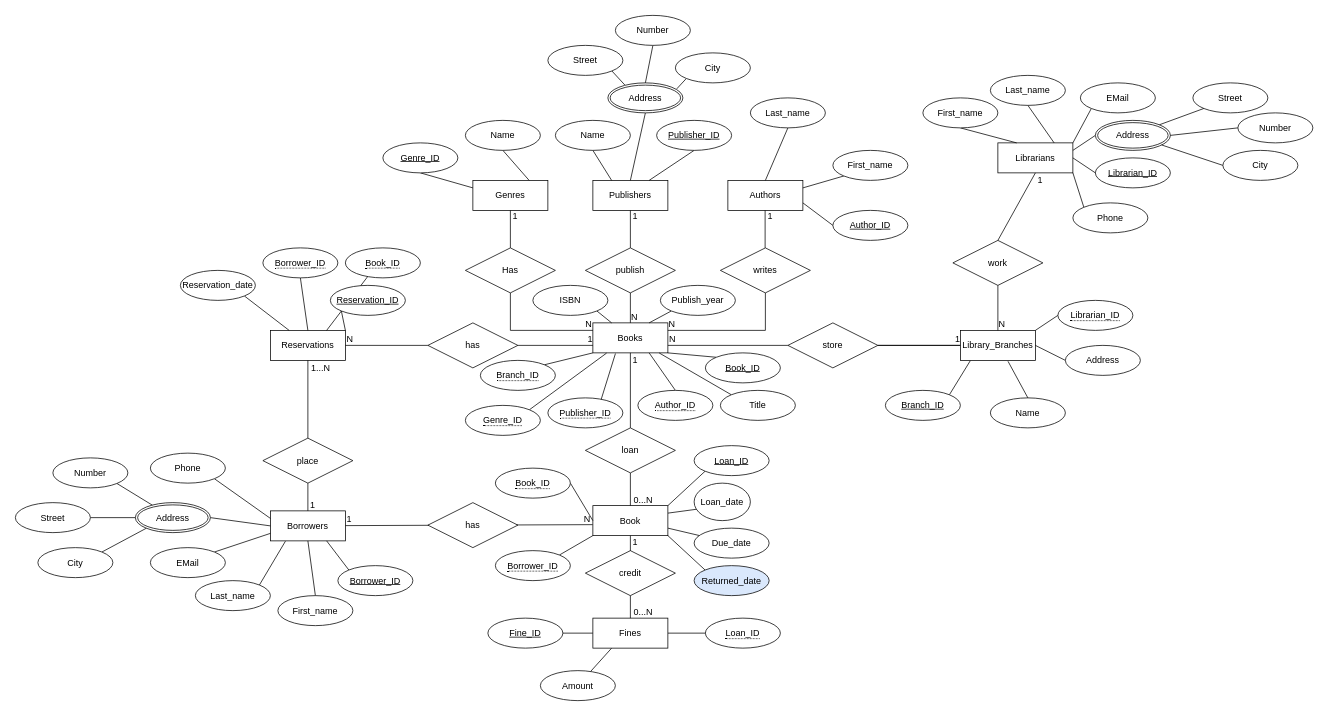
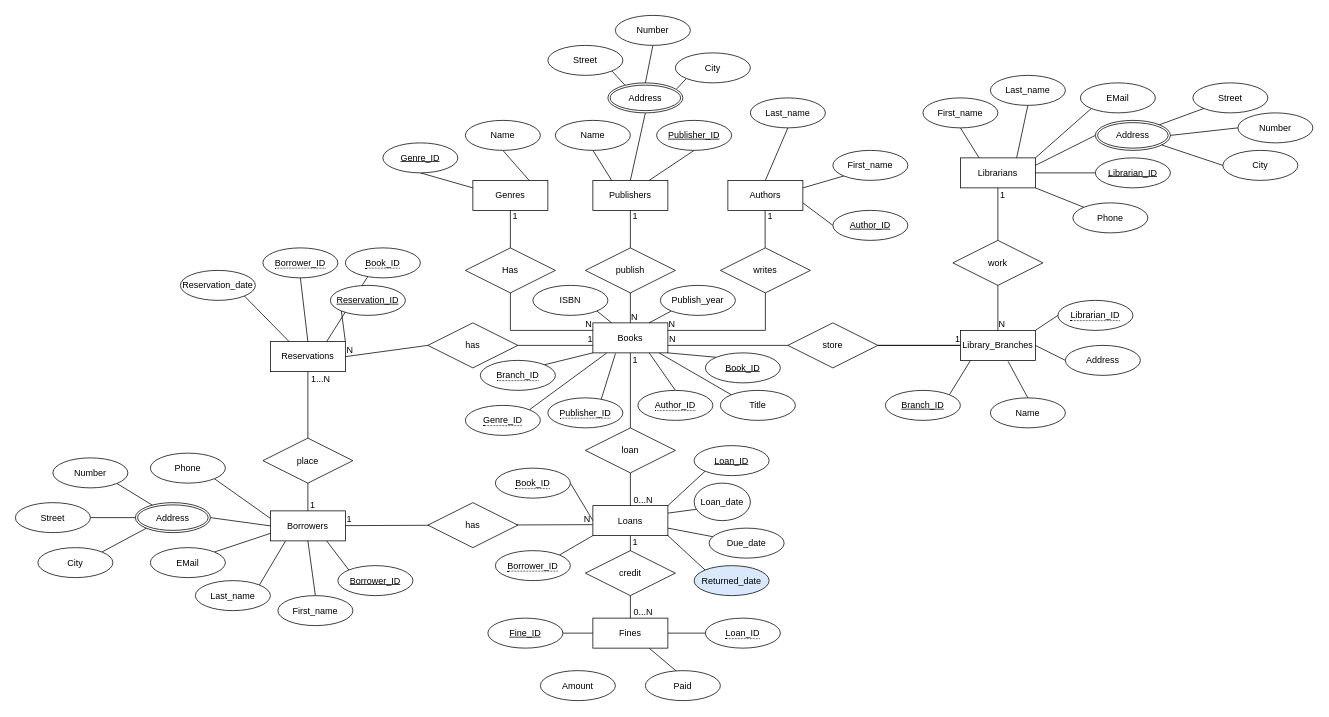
- <mxCell id="4" value="Librarians" style="whiteSpace=wrap;html=1;align=center;" parent="1" vertex="1"><mxGeometry x="1330" y="190" width="100" height="40" as="geometry" /></mxCell>
+ <mxCell id="4" value="Librarians" style="whiteSpace=wrap;html=1;align=center;" parent="1" vertex="1"><mxGeometry x="1280" y="210" width="100" height="40" as="geometry" /></mxCell>
- <mxCell id="13" value="Reservations" style="whiteSpace=wrap;html=1;align=center;" parent="1" vertex="1"><mxGeometry x="360" y="440" width="100" height="40" as="geometry" /></mxCell>
+ <mxCell id="13" value="Reservations" style="whiteSpace=wrap;html=1;align=center;" parent="1" vertex="1"><mxGeometry x="360" y="455" width="100" height="40" as="geometry" /></mxCell>
- <mxCell id="12" value="Book" style="whiteSpace=wrap;html=1;align=center;" parent="1" vertex="1"><mxGeometry x="790" y="673.67" width="100" height="40" as="geometry" /></mxCell>
+ <mxCell id="12" value="Loans" style="whiteSpace=wrap;html=1;align=center;" parent="1" vertex="1"><mxGeometry x="790" y="673.67" width="100" height="40" as="geometry" /></mxCell>
- <mxCell id="33" value="Due_date" style="ellipse;whiteSpace=wrap;html=1;align=center;" parent="1" vertex="1"><mxGeometry x="925" y="703.67" width="100" height="40" as="geometry" /></mxCell>
+ <mxCell id="33" value="Due_date" style="ellipse;whiteSpace=wrap;html=1;align=center;" parent="1" vertex="1"><mxGeometry x="945" y="703.67" width="100" height="40" as="geometry" /></mxCell>
- <mxCell id="15" style="rounded=0;orthogonalLoop=1;jettySize=auto;html=1;exitX=0.25;exitY=1;exitDx=0;exitDy=0;endArrow=none;endFill=0;" parent="1" source="18" target="22" edge="1"><mxGeometry relative="1" as="geometry" /></mxCell>
+ <mxCell id="16" style="edgeStyle=none;rounded=0;orthogonalLoop=1;jettySize=auto;html=1;exitX=0.75;exitY=1;exitDx=0;exitDy=0;entryX=0.411;entryY=0.013;entryDx=0;entryDy=0;entryPerimeter=0;endArrow=none;endFill=0;" parent="1" source="18" target="23" edge="1"><mxGeometry relative="1" as="geometry" /></mxCell>
+ <mxCell id="23" value="Paid" style="ellipse;whiteSpace=wrap;html=1;align=center;" parent="1" vertex="1"><mxGeometry x="860" y="893.67" width="100" height="40" as="geometry" /></mxCell>
